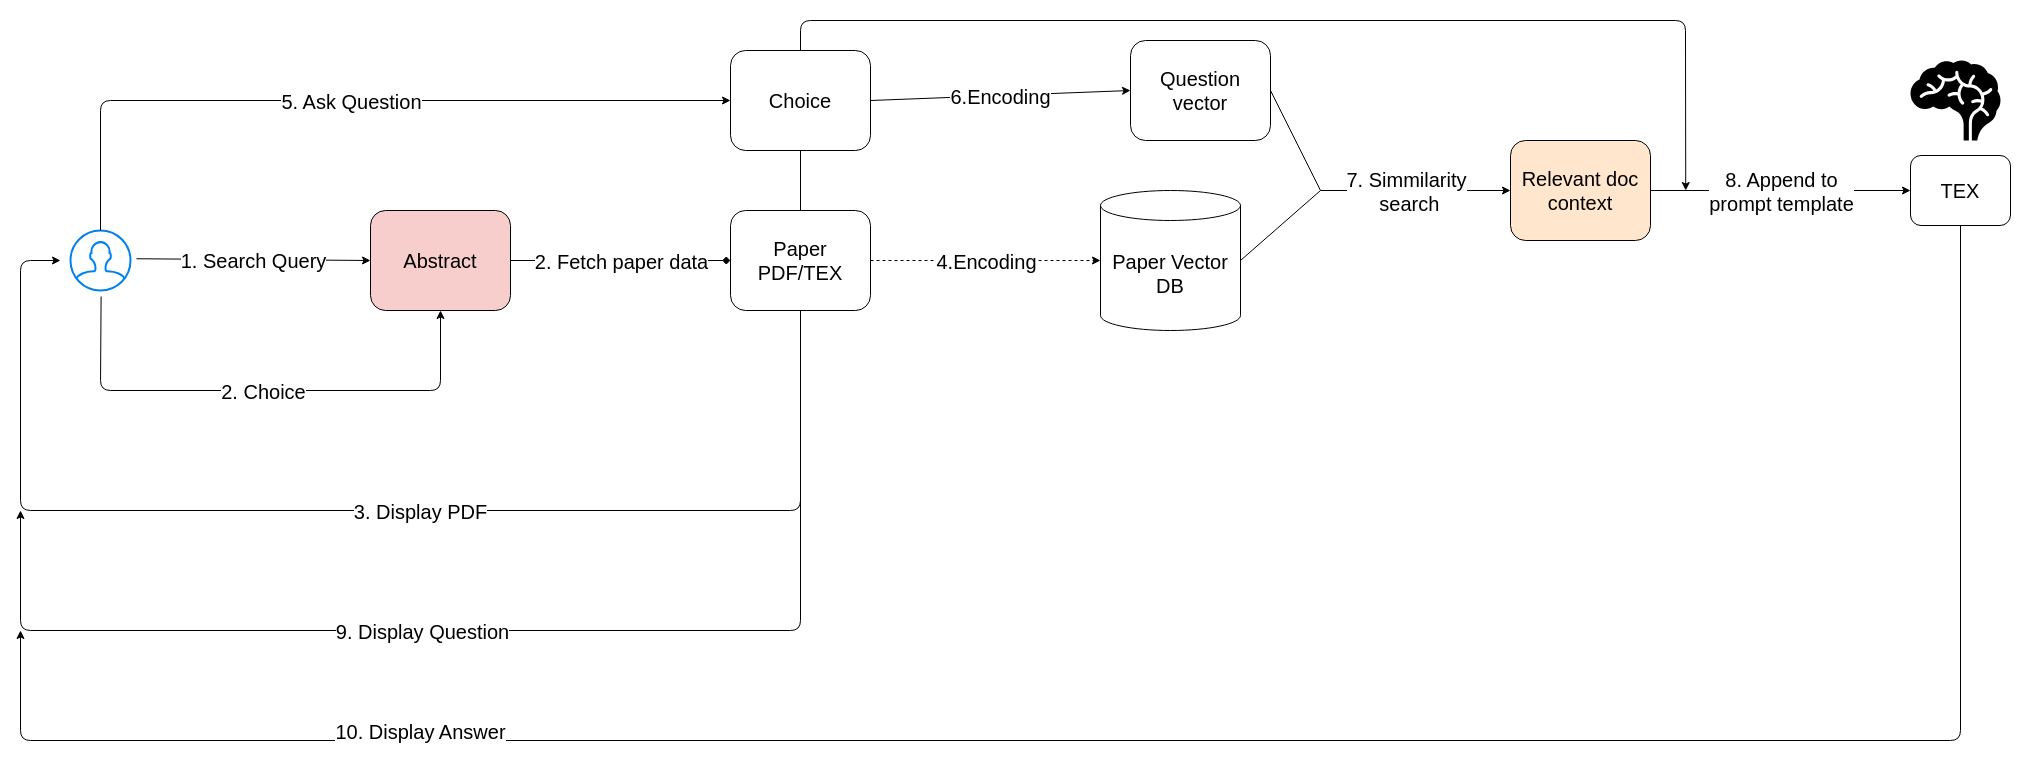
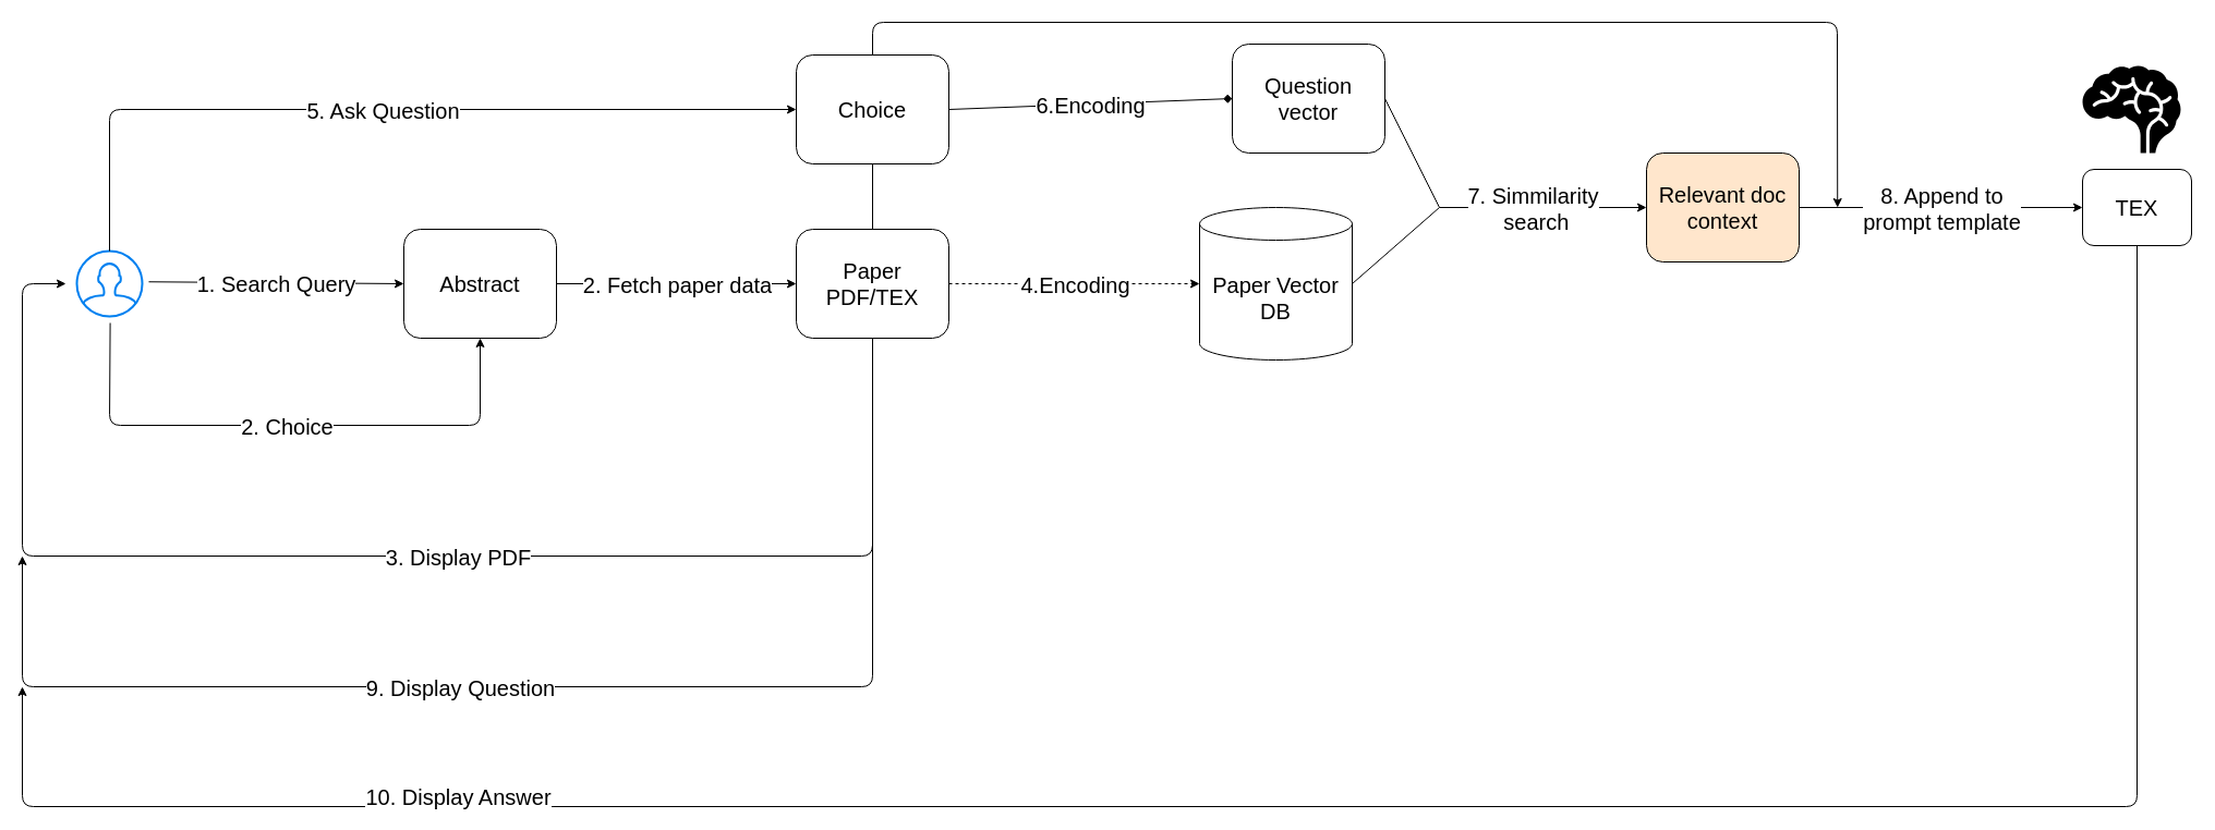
- <mxCell id="18" value="" style="endArrow=classic;html=1;fontSize=20;exitX=1;exitY=0.5;exitDx=0;exitDy=0;entryX=0;entryY=0.5;entryDx=0;entryDy=0;" edge="1" parent="2" source="14" target="17"><mxGeometry relative="1" as="geometry"><mxPoint x="880" y="110" as="sourcePoint" /><mxPoint x="1110" y="110" as="targetPoint" /></mxGeometry></mxCell>
+ <mxCell id="18" value="" style="endArrow=diamond;html=1;fontSize=20;exitX=1;exitY=0.5;exitDx=0;exitDy=0;entryX=0;entryY=0.5;entryDx=0;entryDy=0;" edge="1" parent="2" source="14" target="17"><mxGeometry relative="1" as="geometry"><mxPoint x="880" y="110" as="sourcePoint" /><mxPoint x="1110" y="110" as="targetPoint" /></mxGeometry></mxCell>
- <mxCell id="4" value="&lt;font style=&quot;font-size: 20px;&quot;&gt;Abstract&lt;/font&gt;" style="rounded=1;whiteSpace=wrap;html=1;fillColor=#f8cecc;" parent="2" vertex="1"><mxGeometry x="350" y="190" width="140" height="100" as="geometry" /></mxCell>
+ <mxCell id="4" value="&lt;font style=&quot;font-size: 20px;&quot;&gt;Abstract&lt;/font&gt;" style="rounded=1;whiteSpace=wrap;html=1;" parent="2" vertex="1"><mxGeometry x="350" y="190" width="140" height="100" as="geometry" /></mxCell>
- <mxCell id="9" value="" style="endArrow=diamond;html=1;exitX=1;exitY=0.5;exitDx=0;exitDy=0;entryX=0;entryY=0.5;entryDx=0;entryDy=0;" edge="1" parent="2" source="4" target="32"><mxGeometry relative="1" as="geometry"><mxPoint x="600" y="470" as="sourcePoint" /><mxPoint x="700" y="470" as="targetPoint" /></mxGeometry></mxCell>
+ <mxCell id="9" value="" style="endArrow=classic;html=1;exitX=1;exitY=0.5;exitDx=0;exitDy=0;entryX=0;entryY=0.5;entryDx=0;entryDy=0;" edge="1" parent="2" source="4" target="32"><mxGeometry relative="1" as="geometry"><mxPoint x="600" y="470" as="sourcePoint" /><mxPoint x="700" y="470" as="targetPoint" /></mxGeometry></mxCell>
